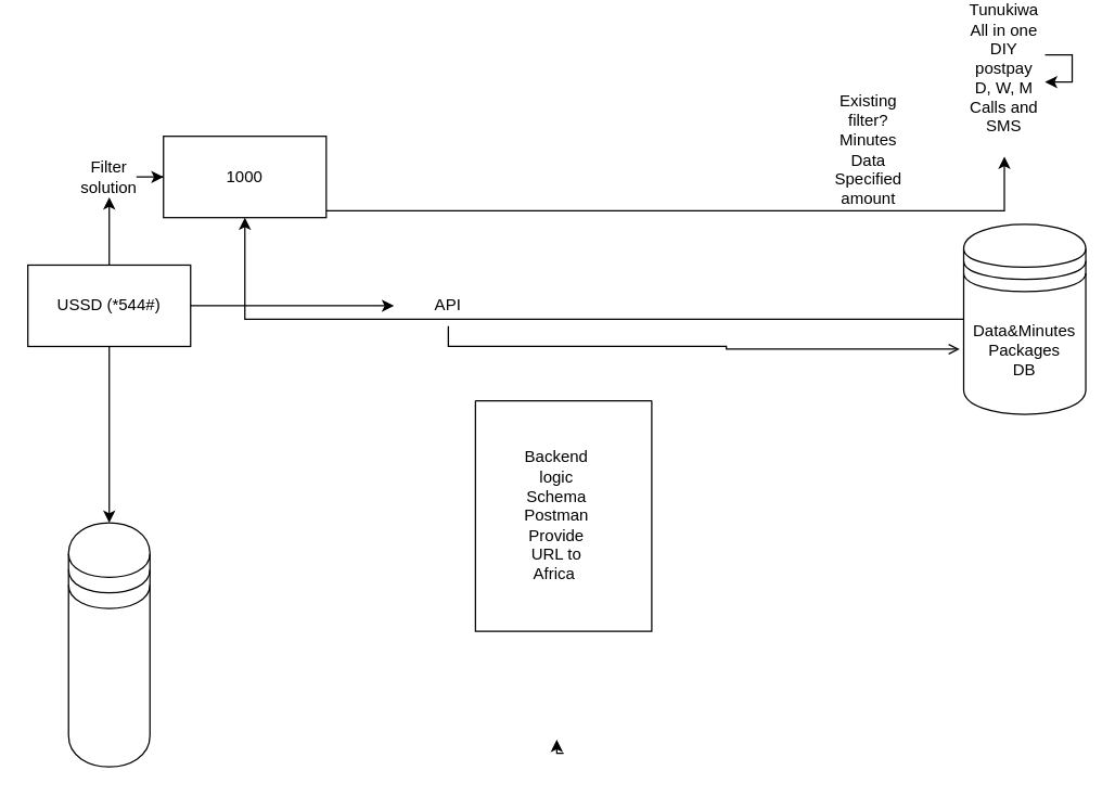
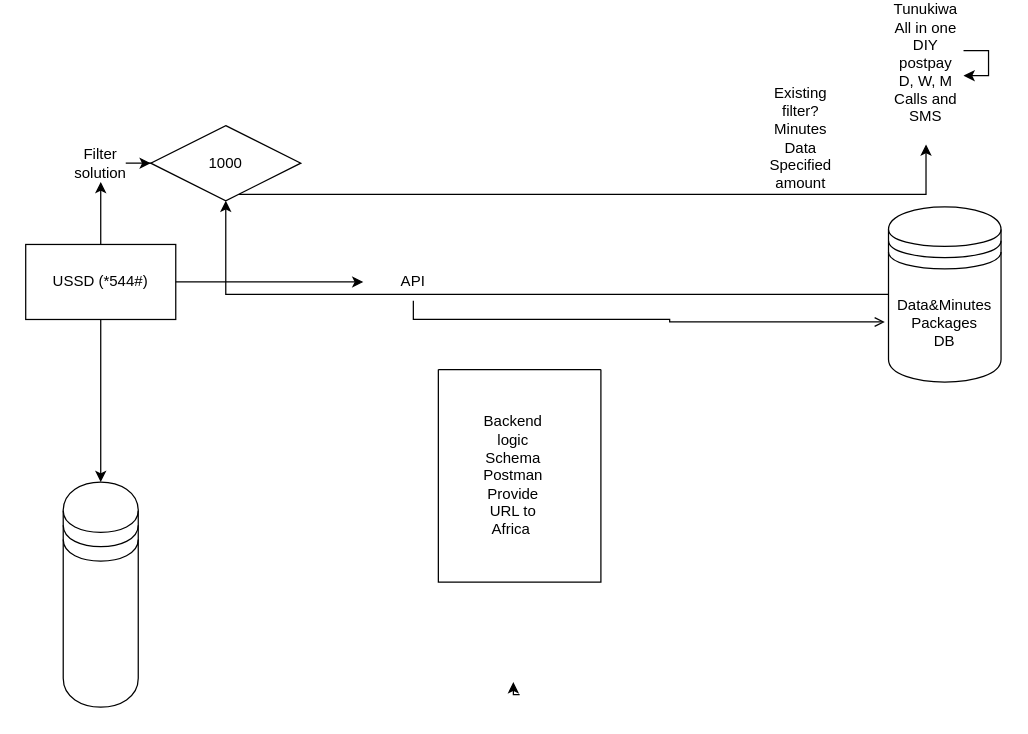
- <mxCell id="16" value="1000&lt;br&gt;" style="rounded=0;whiteSpace=wrap;html=1;" vertex="1" parent="1"><mxGeometry x="120" y="85" width="120" height="60" as="geometry" /></mxCell>
+ <mxCell id="16" value="1000&lt;br&gt;" style="rhombus;whiteSpace=wrap;html=1;" vertex="1" parent="1"><mxGeometry x="120" y="85" width="120" height="60" as="geometry" /></mxCell>
